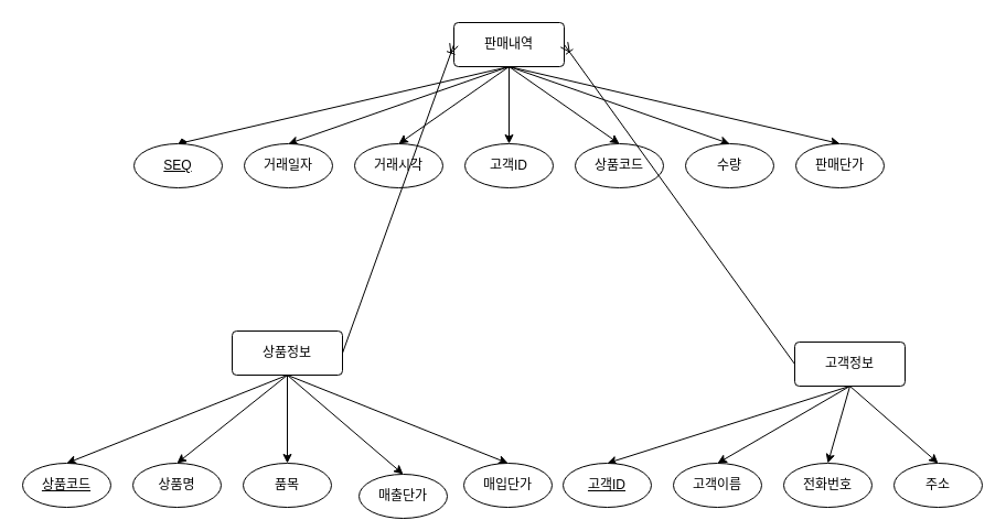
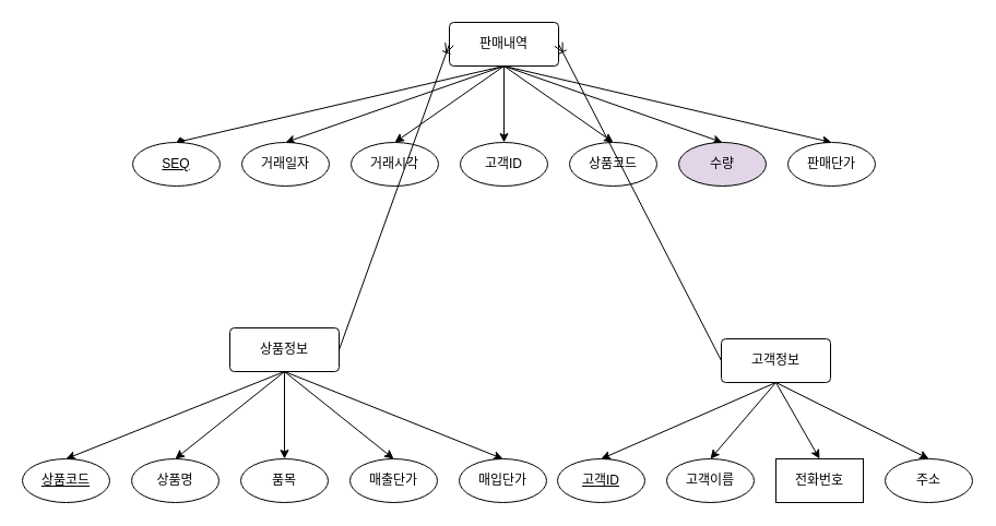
- <mxCell id="34" value="수량" style="ellipse;whiteSpace=wrap;html=1;align=center;" vertex="1" parent="1"><mxGeometry x="621" y="130" width="80" height="40" as="geometry" /></mxCell>
+ <mxCell id="34" value="수량" style="ellipse;whiteSpace=wrap;html=1;align=center;fillColor=#e1d5e7;" vertex="1" parent="1"><mxGeometry x="621" y="130" width="80" height="40" as="geometry" /></mxCell>
- <mxCell id="17" value="고객정보" style="rounded=1;arcSize=10;whiteSpace=wrap;html=1;align=center;" vertex="1" parent="1"><mxGeometry x="720" y="310" width="100" height="40" as="geometry" /></mxCell>
+ <mxCell id="17" value="고객정보" style="rounded=1;arcSize=10;whiteSpace=wrap;html=1;align=center;" vertex="1" parent="1"><mxGeometry x="660" y="310" width="100" height="40" as="geometry" /></mxCell>
- <mxCell id="20" value="전화번호" style="ellipse;whiteSpace=wrap;html=1;align=center;" vertex="1" parent="1"><mxGeometry x="710" y="420" width="80" height="40" as="geometry" /></mxCell>
+ <mxCell id="20" value="전화번호" style="whiteSpace=wrap;html=1;align=center;rounded=0;" vertex="1" parent="1"><mxGeometry x="710" y="420" width="80" height="40" as="geometry" /></mxCell>
- <mxCell id="9" value="매출단가" style="ellipse;whiteSpace=wrap;html=1;align=center;" vertex="1" parent="1"><mxGeometry x="325" y="430" width="80" height="40" as="geometry" /></mxCell>
+ <mxCell id="9" value="매출단가" style="ellipse;whiteSpace=wrap;html=1;align=center;" vertex="1" parent="1"><mxGeometry x="320" y="420" width="80" height="40" as="geometry" /></mxCell>
